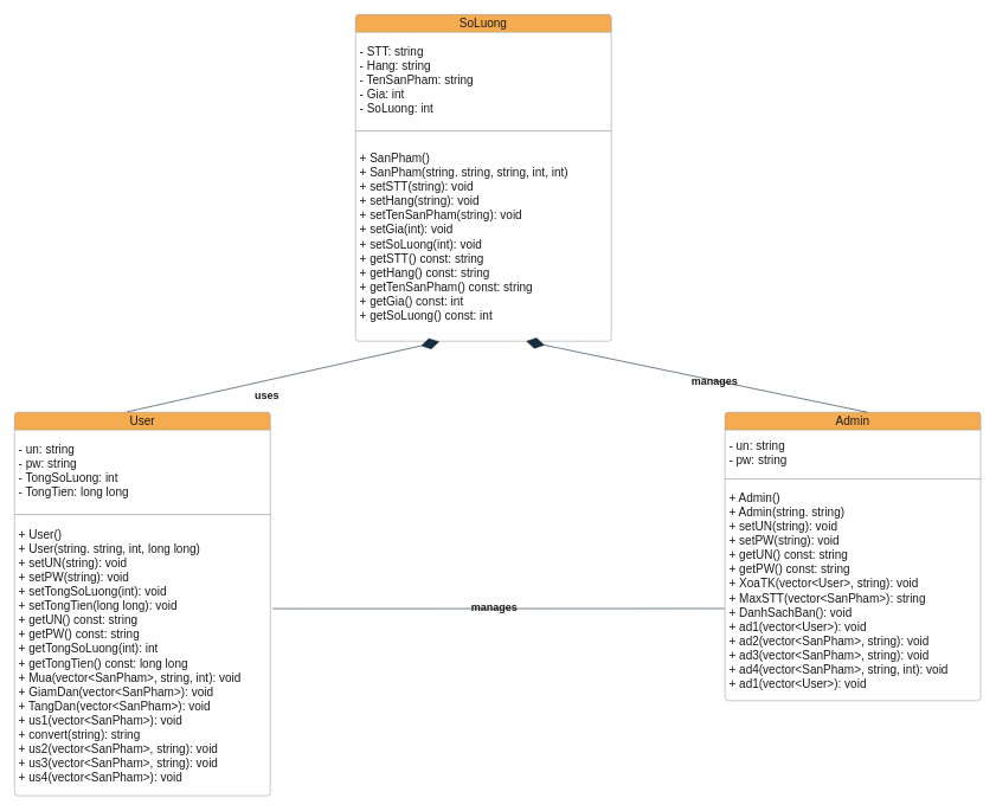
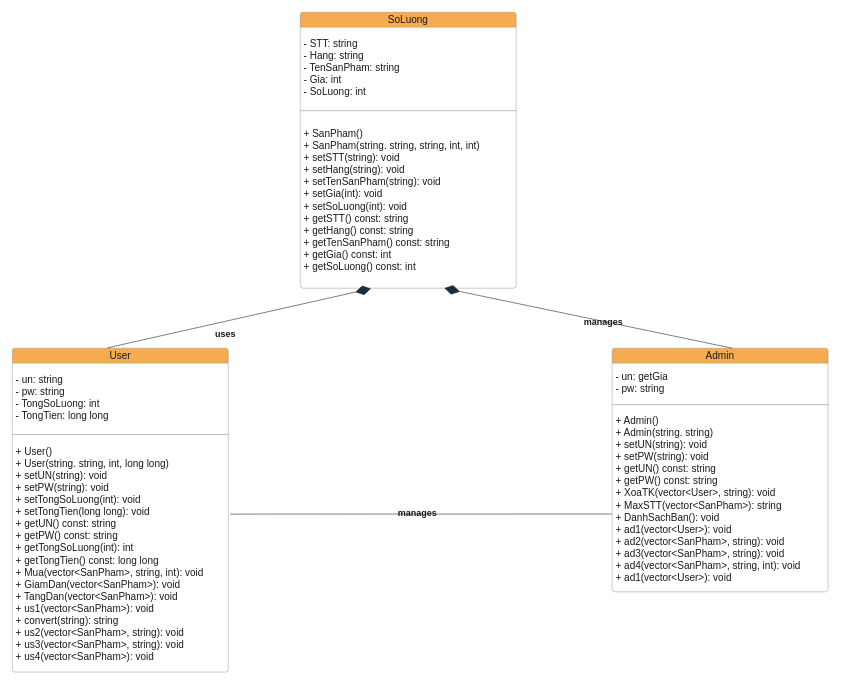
- <mxCell id="7" value="- un: string&lt;br&gt;- pw: string" style="part=1;html=1;resizeHeight=0;strokeColor=none;fillColor=none;align=left;verticalAlign=middle;spacingLeft=4;spacingRight=4;overflow=hidden;rotatable=0;points=[[0,0.5],[1,0.5]];portConstraint=eastwest;swimlaneFillColor=#ffffff;strokeOpacity=100;whiteSpace=wrap;fontSize=16.7;labelBackgroundColor=none;fontColor=#1A1A1A;" vertex="1" parent="6"><mxGeometry y="25" width="360" height="65" as="geometry" /></mxCell>
+ <mxCell id="7" value="- un: getGia&lt;br&gt;- pw: string" style="part=1;html=1;resizeHeight=0;strokeColor=none;fillColor=none;align=left;verticalAlign=middle;spacingLeft=4;spacingRight=4;overflow=hidden;rotatable=0;points=[[0,0.5],[1,0.5]];portConstraint=eastwest;swimlaneFillColor=#ffffff;strokeOpacity=100;whiteSpace=wrap;fontSize=16.7;labelBackgroundColor=none;fontColor=#1A1A1A;" vertex="1" parent="6"><mxGeometry y="25" width="360" height="65" as="geometry" /></mxCell>
